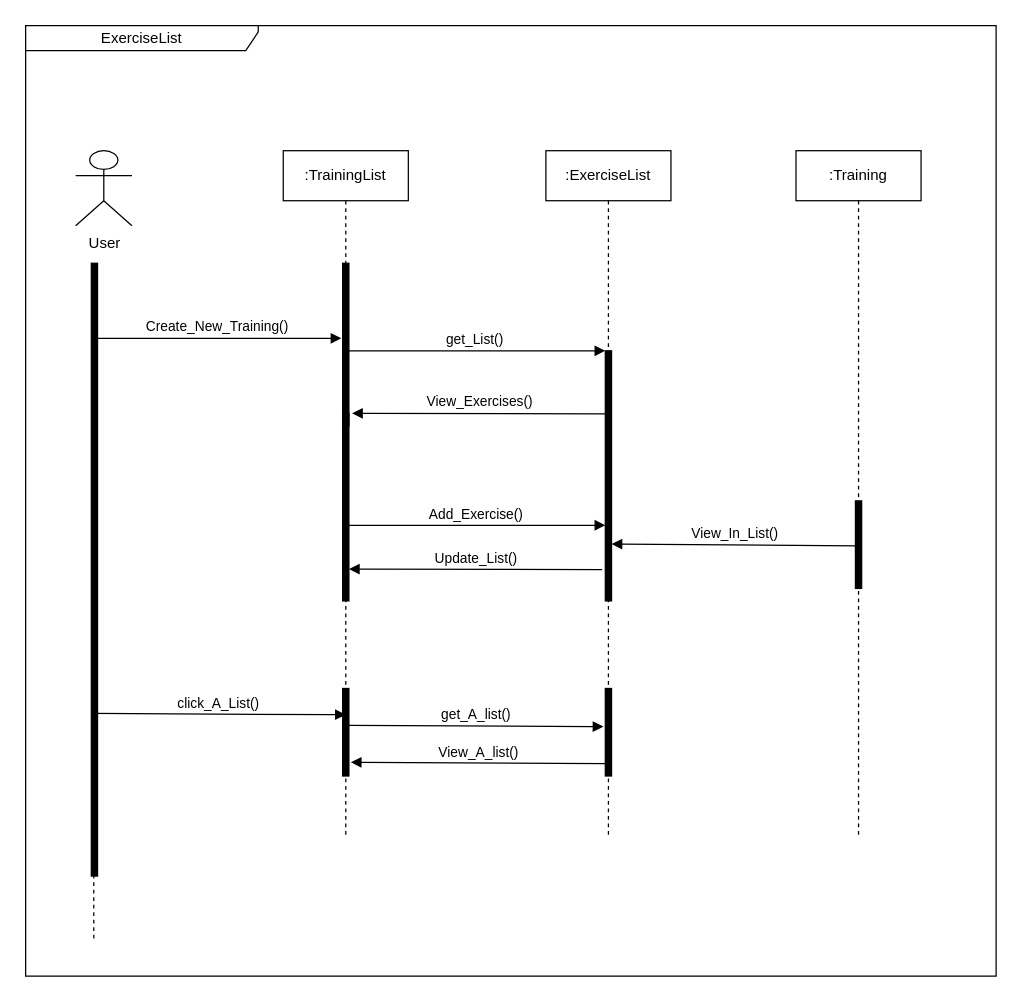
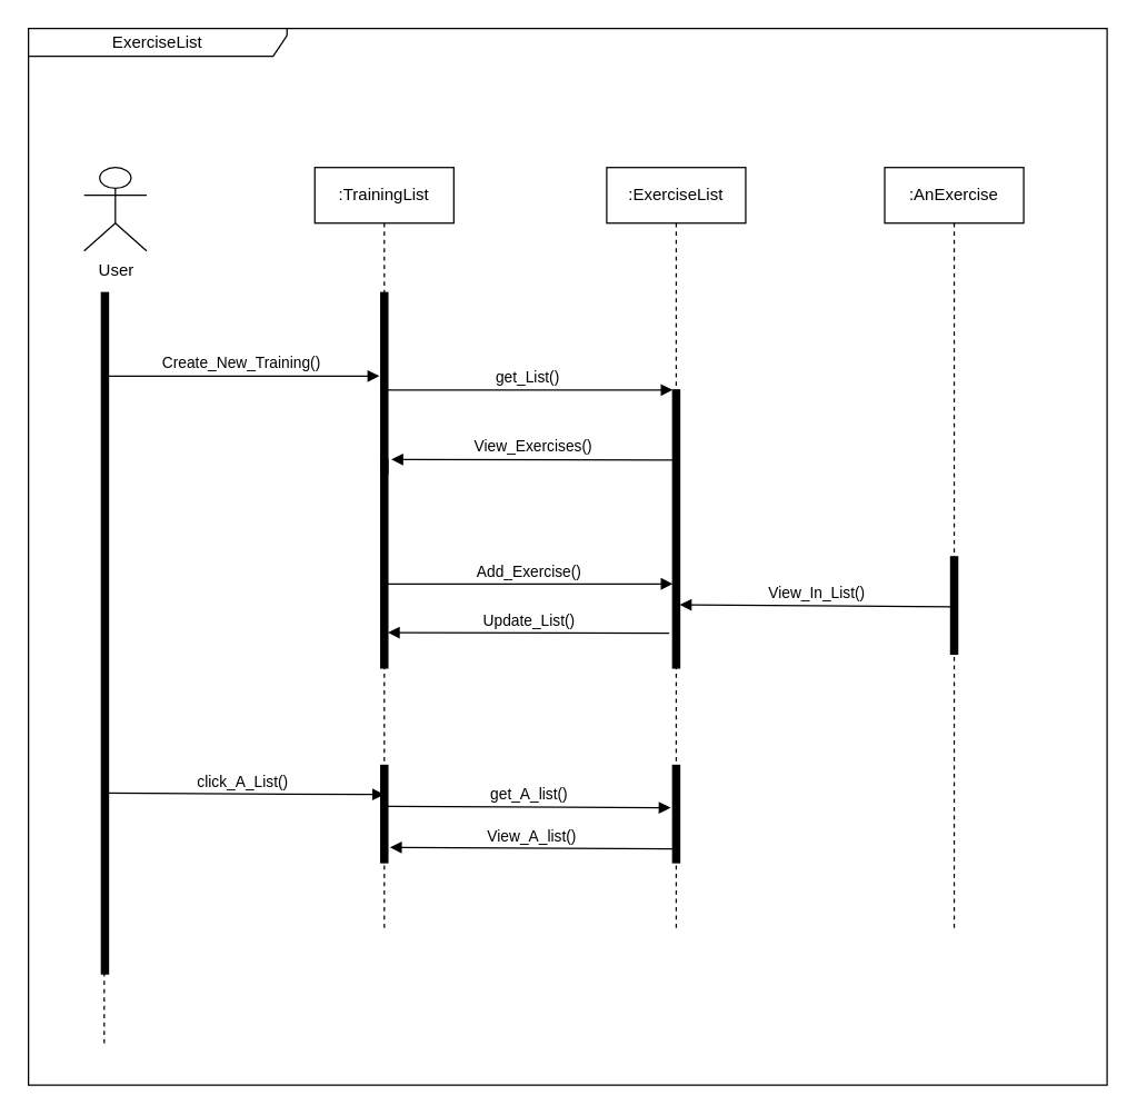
- <mxCell id="22" value=":Training" style="shape=umlLifeline;perimeter=lifelinePerimeter;whiteSpace=wrap;html=1;container=1;dropTarget=0;collapsible=0;recursiveResize=0;outlineConnect=0;portConstraint=eastwest;newEdgeStyle={&quot;edgeStyle&quot;:&quot;elbowEdgeStyle&quot;,&quot;elbow&quot;:&quot;vertical&quot;,&quot;curved&quot;:0,&quot;rounded&quot;:0};" vertex="1" parent="2"><mxGeometry x="616" y="100" width="100" height="550" as="geometry" /></mxCell>
+ <mxCell id="22" value=":AnExercise" style="shape=umlLifeline;perimeter=lifelinePerimeter;whiteSpace=wrap;html=1;container=1;dropTarget=0;collapsible=0;recursiveResize=0;outlineConnect=0;portConstraint=eastwest;newEdgeStyle={&quot;edgeStyle&quot;:&quot;elbowEdgeStyle&quot;,&quot;elbow&quot;:&quot;vertical&quot;,&quot;curved&quot;:0,&quot;rounded&quot;:0};" vertex="1" parent="2"><mxGeometry x="616" y="100" width="100" height="550" as="geometry" /></mxCell>
